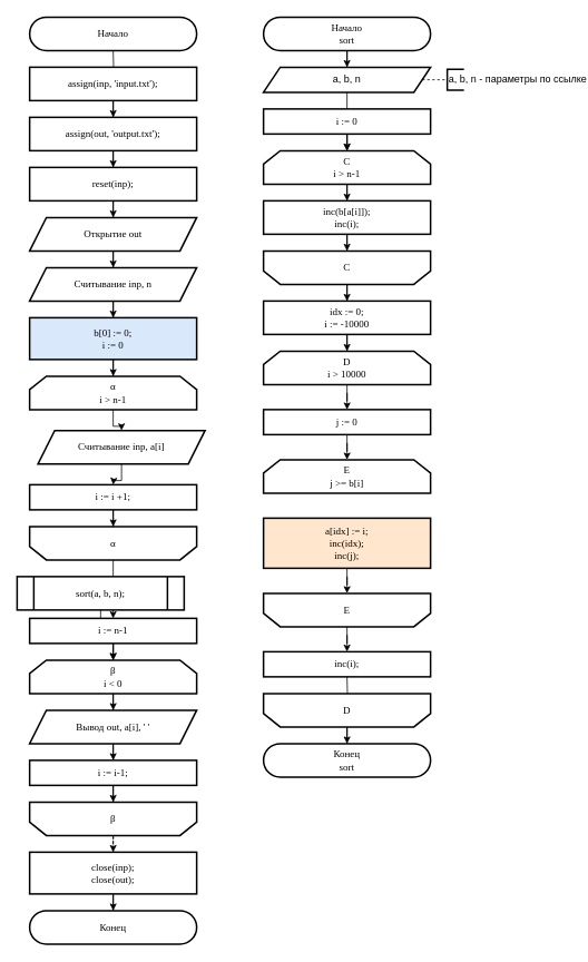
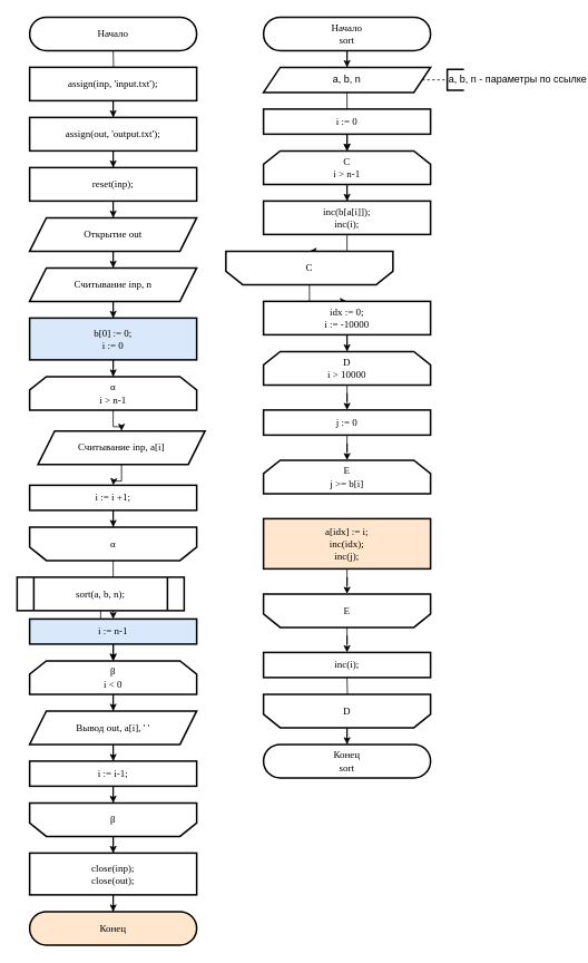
- <mxCell id="52" value="&lt;font style=&quot;font-size: 12px&quot;&gt;C&lt;br style=&quot;font-size: 12px&quot;&gt;&lt;/font&gt;" style="shape=loopLimit;whiteSpace=wrap;html=1;rounded=0;shadow=0;strokeWidth=2;fillColor=#ffffff;direction=west;fontFamily=Times New Roman;fontSize=12;" parent="1" vertex="1"><mxGeometry x="315" y="300" width="200" height="40" as="geometry" /></mxCell>
+ <mxCell id="52" value="&lt;font style=&quot;font-size: 12px&quot;&gt;C&lt;br style=&quot;font-size: 12px&quot;&gt;&lt;/font&gt;" style="shape=loopLimit;whiteSpace=wrap;html=1;rounded=0;shadow=0;strokeWidth=2;fillColor=#ffffff;direction=west;fontFamily=Times New Roman;fontSize=12;" parent="1" vertex="1"><mxGeometry x="270" y="300" width="200" height="40" as="geometry" /></mxCell>
- <mxCell id="25" value="i :=&amp;nbsp;n-1" style="whiteSpace=wrap;html=1;fontFamily=Times New Roman;fontSize=12;strokeWidth=2;" parent="1" vertex="1"><mxGeometry x="35" y="740" width="200" height="30" as="geometry" /></mxCell>
+ <mxCell id="25" value="i :=&amp;nbsp;n-1" style="whiteSpace=wrap;html=1;fontFamily=Times New Roman;fontSize=12;strokeWidth=2;fillColor=#dae8fc;" parent="1" vertex="1"><mxGeometry x="35" y="740" width="200" height="30" as="geometry" /></mxCell>
- <mxCell id="30" value="" style="edgeStyle=orthogonalEdgeStyle;rounded=0;orthogonalLoop=1;jettySize=auto;html=1;fontFamily=Times New Roman;fontSize=12;dashed=1;" parent="1" source="31" target="37" edge="1"><mxGeometry relative="1" as="geometry" /></mxCell>
+ <mxCell id="30" value="" style="edgeStyle=orthogonalEdgeStyle;rounded=0;orthogonalLoop=1;jettySize=auto;html=1;fontFamily=Times New Roman;fontSize=12;" parent="1" source="31" target="37" edge="1"><mxGeometry relative="1" as="geometry" /></mxCell>
- <mxCell id="38" value="&lt;span style=&quot;font-size: 12px;&quot;&gt;Конец&lt;/span&gt;" style="rounded=1;whiteSpace=wrap;html=1;shadow=0;fillColor=#ffffff;arcSize=50;strokeWidth=2;fontFamily=Times New Roman;fontSize=12;" parent="1" vertex="1"><mxGeometry x="35" y="1090" width="200" height="40" as="geometry" /></mxCell>
+ <mxCell id="38" value="&lt;span style=&quot;font-size: 12px;&quot;&gt;Конец&lt;/span&gt;" style="rounded=1;whiteSpace=wrap;html=1;shadow=0;fillColor=#ffe6cc;arcSize=50;strokeWidth=2;fontFamily=Times New Roman;fontSize=12;" parent="1" vertex="1"><mxGeometry x="35" y="1090" width="200" height="40" as="geometry" /></mxCell>
